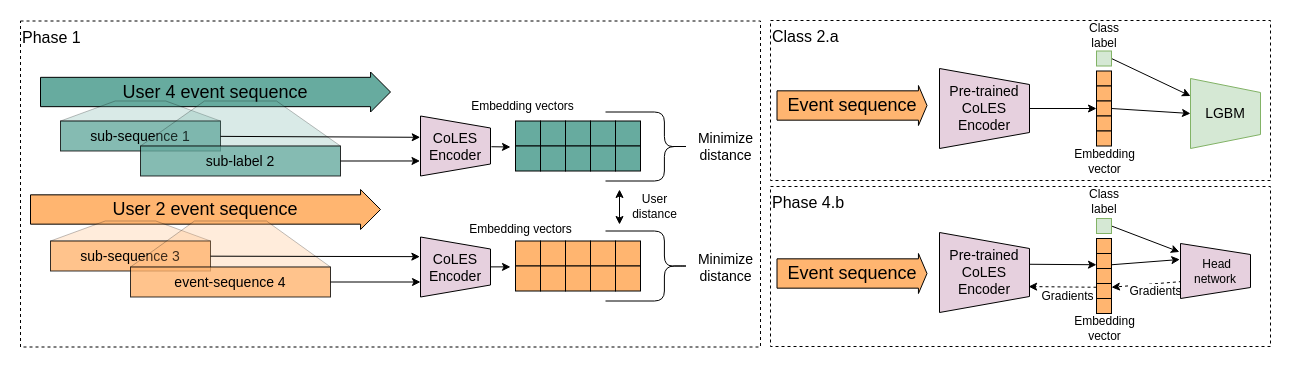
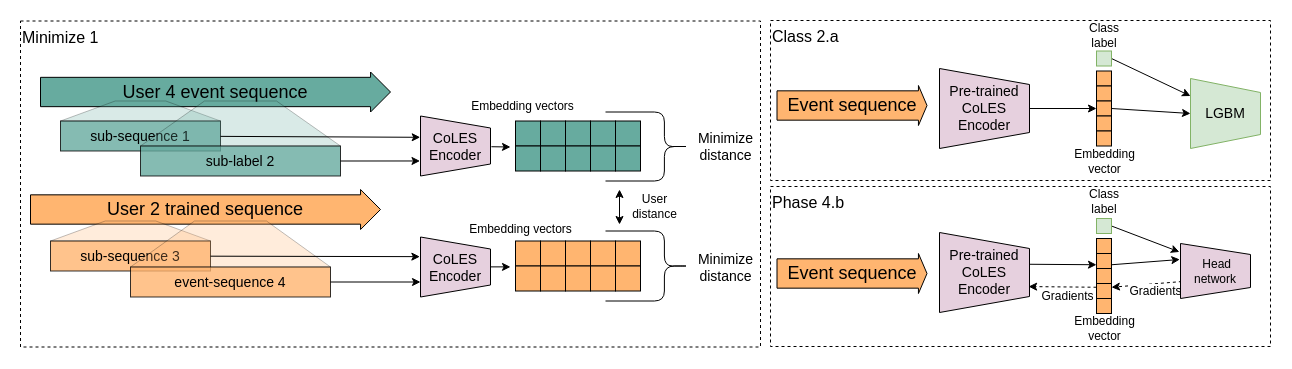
- <mxCell id="4" value="Phase 1" style="rounded=0;whiteSpace=wrap;html=1;fontSize=16;fillColor=none;verticalAlign=top;align=left;dashed=1;" vertex="1" parent="1"><mxGeometry x="20" y="20.5" width="740" height="326" as="geometry" /></mxCell>
+ <mxCell id="4" value="Minimize 1" style="rounded=0;whiteSpace=wrap;html=1;fontSize=16;fillColor=none;verticalAlign=top;align=left;dashed=1;" vertex="1" parent="1"><mxGeometry x="20" y="20.5" width="740" height="326" as="geometry" /></mxCell>
- <mxCell id="25" value="&lt;font style=&quot;font-size: 18px&quot;&gt;User 2 event sequence&lt;/font&gt;" style="shape=singleArrow;whiteSpace=wrap;html=1;fillColor=#FFB570;arrowWidth=0.733;arrowSize=0.057;" parent="1" vertex="1"><mxGeometry x="30" y="189" width="350" height="40" as="geometry" /></mxCell>
+ <mxCell id="25" value="&lt;font style=&quot;font-size: 18px&quot;&gt;User 2 trained sequence&lt;/font&gt;" style="shape=singleArrow;whiteSpace=wrap;html=1;fillColor=#FFB570;arrowWidth=0.733;arrowSize=0.057;" parent="1" vertex="1"><mxGeometry x="30" y="189" width="350" height="40" as="geometry" /></mxCell>
